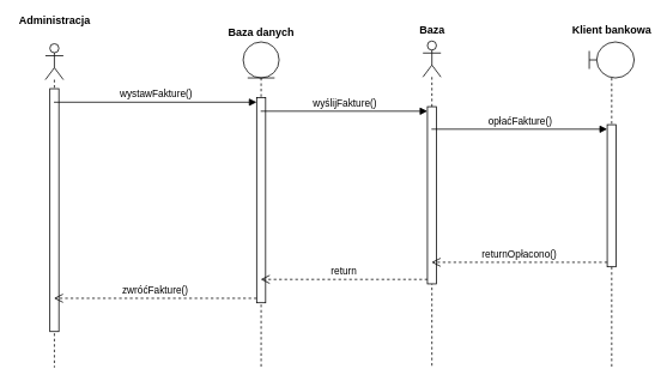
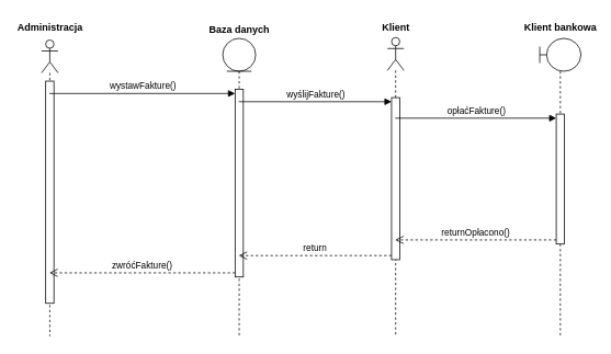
- <mxCell id="10" value="Administracja" style="text;align=center;fontStyle=1;verticalAlign=middle;spacingLeft=3;spacingRight=3;strokeColor=none;rotatable=0;points=[[0,0.5],[1,0.5]];portConstraint=eastwest;html=1;" vertex="1" parent="1"><mxGeometry x="20" y="10" width="80" height="26" as="geometry" /></mxCell>
+ <mxCell id="10" value="Administracja" style="text;align=center;fontStyle=1;verticalAlign=middle;spacingLeft=3;spacingRight=3;strokeColor=none;rotatable=0;points=[[0,0.5],[1,0.5]];portConstraint=eastwest;html=1;" vertex="1" parent="1"><mxGeometry x="20" y="20" width="80" height="26" as="geometry" /></mxCell>
- <mxCell id="6" value="Baza" style="text;align=center;fontStyle=1;verticalAlign=middle;spacingLeft=3;spacingRight=3;strokeColor=none;rotatable=0;points=[[0,0.5],[1,0.5]];portConstraint=eastwest;html=1;" vertex="1" parent="1"><mxGeometry x="440" y="20" width="80" height="26" as="geometry" /></mxCell>
+ <mxCell id="6" value="Klient" style="text;align=center;fontStyle=1;verticalAlign=middle;spacingLeft=3;spacingRight=3;strokeColor=none;rotatable=0;points=[[0,0.5],[1,0.5]];portConstraint=eastwest;html=1;" vertex="1" parent="1"><mxGeometry x="440" y="20" width="80" height="26" as="geometry" /></mxCell>
